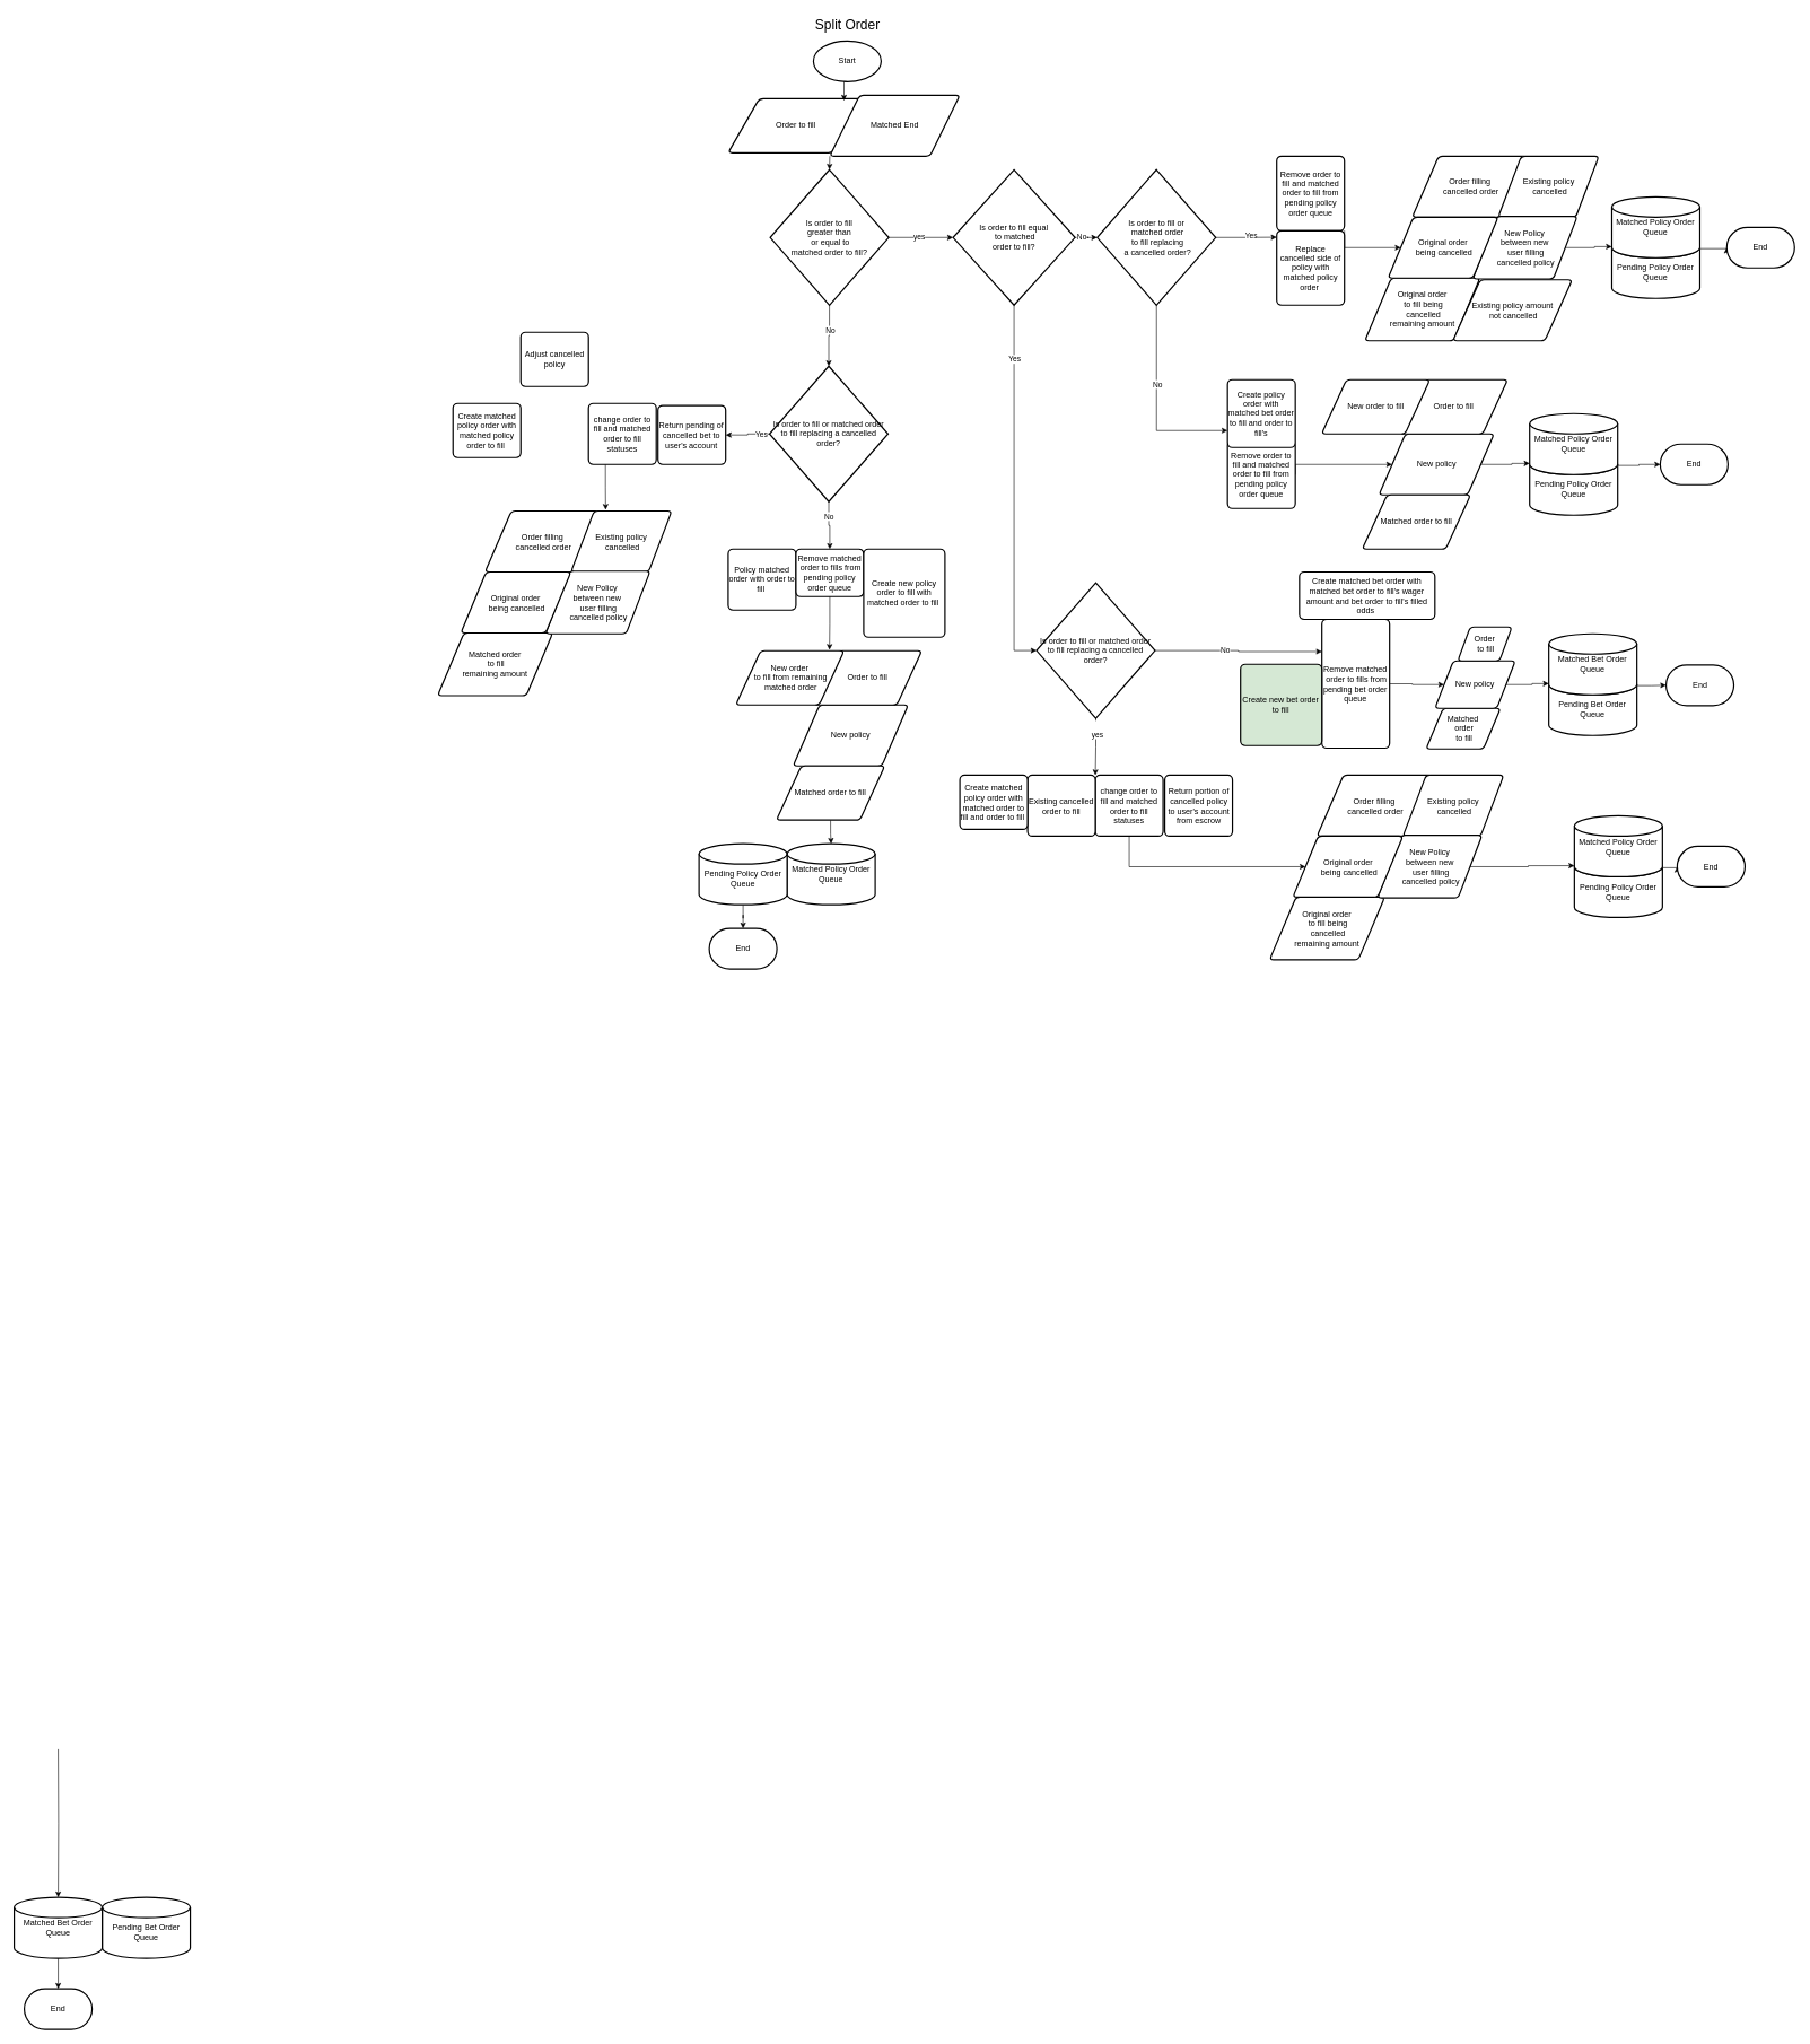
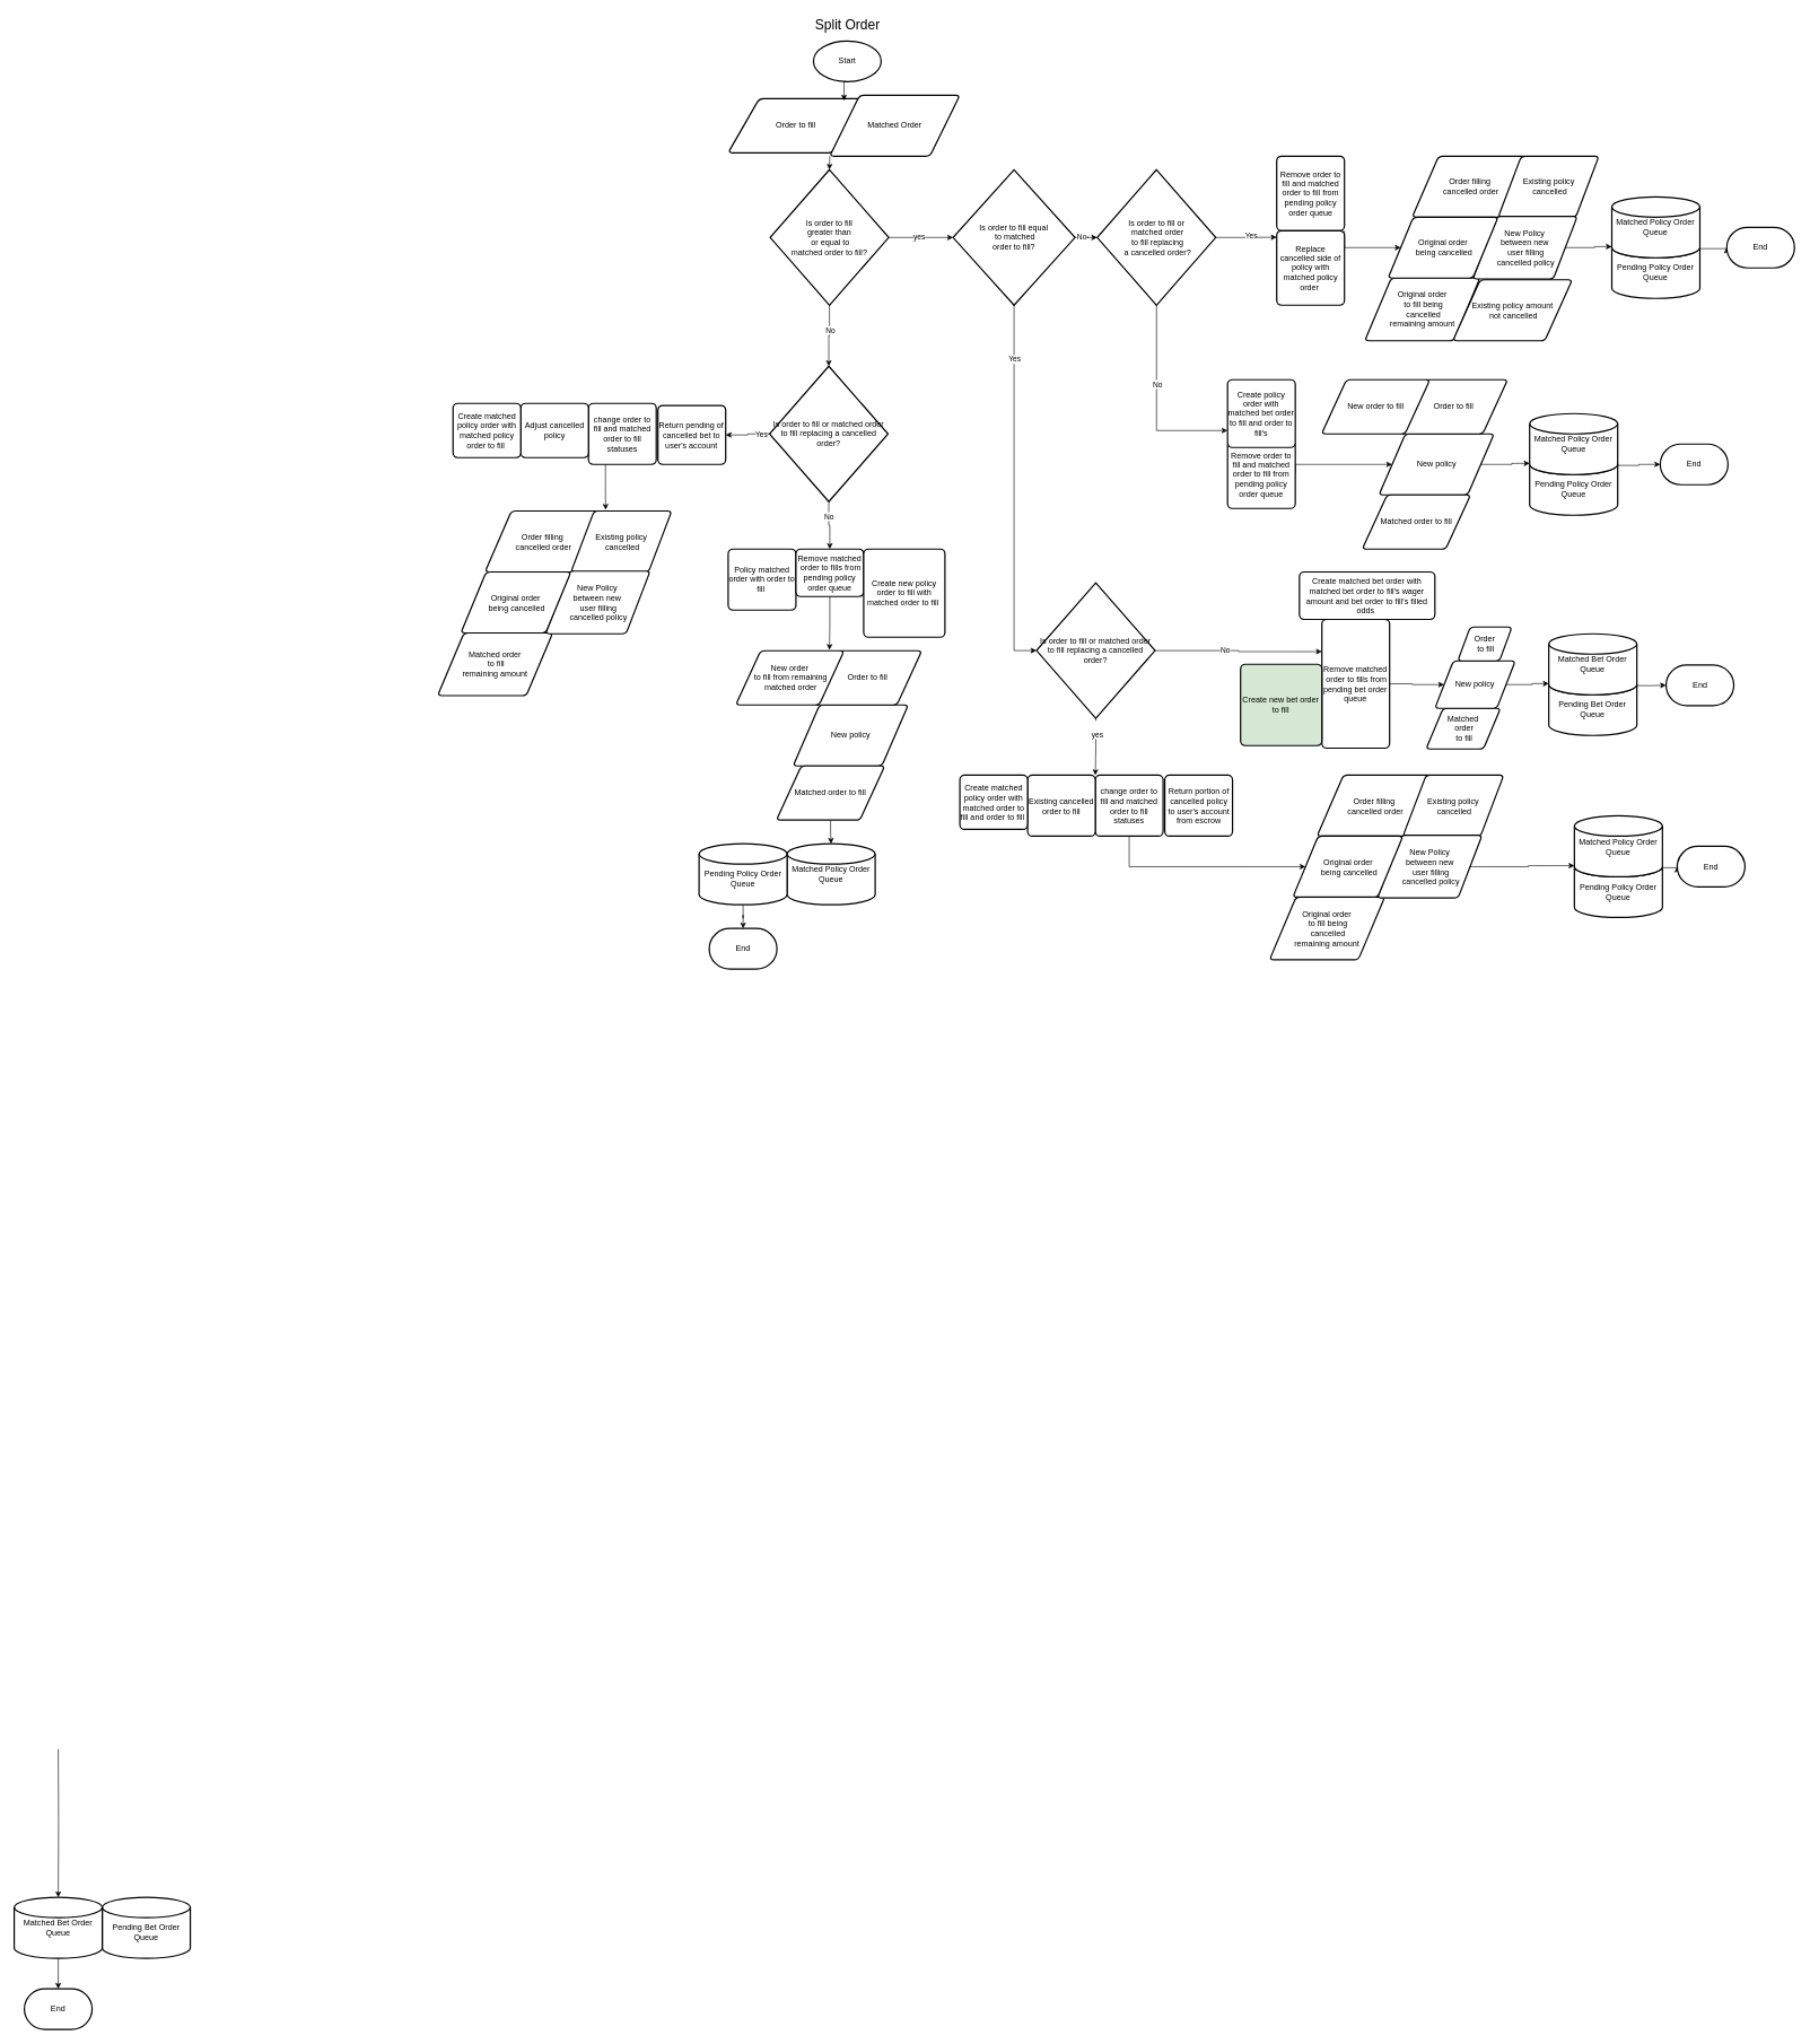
- <mxCell id="48" value="Matched End" style="shape=parallelogram;html=1;strokeWidth=2;perimeter=parallelogramPerimeter;whiteSpace=wrap;rounded=1;arcSize=12;size=0.23;" vertex="1" parent="1"><mxGeometry x="1224" y="140" width="192" height="90" as="geometry" /></mxCell>
+ <mxCell id="48" value="Matched Order" style="shape=parallelogram;html=1;strokeWidth=2;perimeter=parallelogramPerimeter;whiteSpace=wrap;rounded=1;arcSize=12;size=0.23;" vertex="1" parent="1"><mxGeometry x="1224" y="140" width="192" height="90" as="geometry" /></mxCell>
- <mxCell id="92" value="&lt;span style=&quot;border-color: var(--border-color); font-size: 12.0px;&quot;&gt;Adjust cancelled policy&lt;/span&gt;" style="rounded=1;whiteSpace=wrap;html=1;absoluteArcSize=1;arcSize=14;strokeWidth=2;" vertex="1" parent="1"><mxGeometry x="767.81" y="490" width="100" height="80" as="geometry" /></mxCell>
+ <mxCell id="92" value="&lt;span style=&quot;border-color: var(--border-color); font-size: 12.0px;&quot;&gt;Adjust cancelled policy&lt;/span&gt;" style="rounded=1;whiteSpace=wrap;html=1;absoluteArcSize=1;arcSize=14;strokeWidth=2;" vertex="1" parent="1"><mxGeometry x="767.81" y="595" width="100" height="80" as="geometry" /></mxCell>
